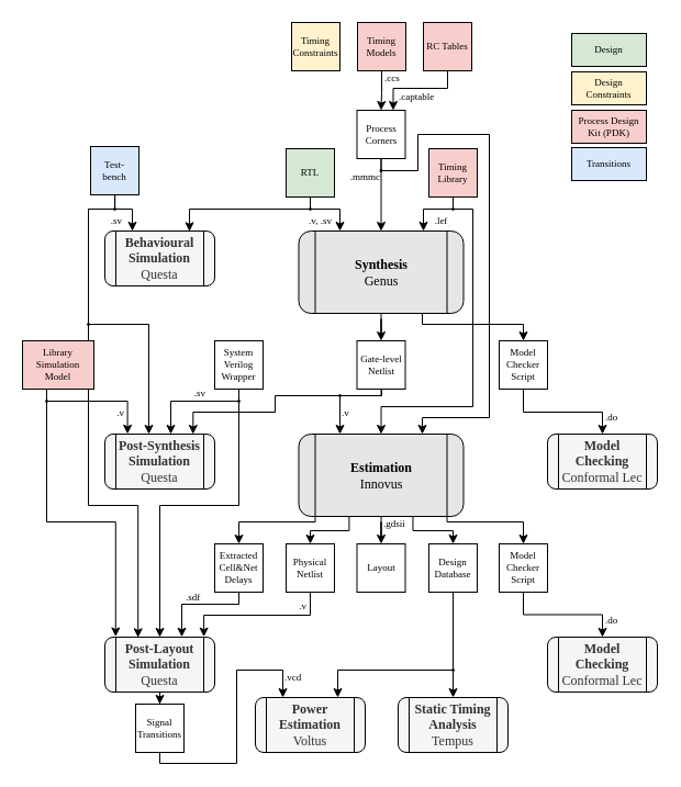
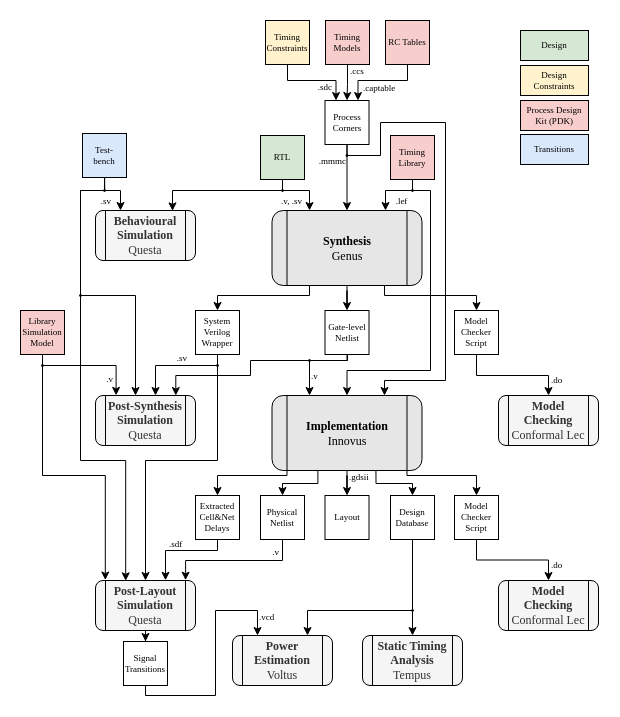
+ <mxCell id="16" value="" style="edgeStyle=orthogonalEdgeStyle;rounded=0;orthogonalLoop=1;jettySize=auto;html=1;fontFamily=lmodern;fontSize=9;entryX=0.25;entryY=0;entryDx=0;entryDy=0;exitX=0.5;exitY=1;exitDx=0;exitDy=0;" edge="1" parent="1" source="18" target="15"><mxGeometry relative="1" as="geometry"><Array as="points"><mxPoint x="287" y="80" /><mxPoint x="335" y="80" /></Array></mxGeometry></mxCell>
+ <mxCell id="17" value=".sdc" style="edgeLabel;html=1;align=right;verticalAlign=top;resizable=0;points=[];fontSize=9;fontFamily=lmodern;spacingTop=-5;labelPosition=left;verticalLabelPosition=bottom;spacingRight=2;" vertex="1" connectable="0" parent="16"><mxGeometry x="0.497" relative="1" as="geometry"><mxPoint as="offset" /></mxGeometry></mxCell>
+ <mxCell id="2" value="" style="edgeStyle=orthogonalEdgeStyle;rounded=0;orthogonalLoop=1;jettySize=auto;html=1;fontFamily=lmodern;fontSize=9;entryX=0.5;entryY=0;entryDx=0;entryDy=0;exitX=0.25;exitY=1;exitDx=0;exitDy=0;" edge="1" parent="1" source="5" target="47"><mxGeometry relative="1" as="geometry"><Array as="points"><mxPoint x="309" y="295" /><mxPoint x="217" y="295" /></Array></mxGeometry></mxCell>
- <mxCell id="41" value="Library Simulation Model" style="whiteSpace=wrap;html=1;aspect=fixed;rounded=0;shadow=0;glass=0;sketch=0;strokeColor=#000000;fontSize=9;fontFamily=lmodern;fillColor=#f8cecc;" vertex="1" parent="1"><mxGeometry x="20" y="310" width="65" height="44" as="geometry" /></mxCell>
+ <mxCell id="41" value="Library Simulation Model" style="whiteSpace=wrap;html=1;aspect=fixed;rounded=0;shadow=0;glass=0;sketch=0;strokeColor=#000000;fontSize=9;fontFamily=lmodern;fillColor=#f8cecc;" vertex="1" parent="1"><mxGeometry x="20" y="310" width="44" height="44" as="geometry" /></mxCell>
- <mxCell id="31" value="&lt;div&gt;&lt;b&gt;Estimation&lt;/b&gt;&lt;/div&gt;Innovus" style="shape=process;whiteSpace=wrap;html=1;backgroundOutline=1;rounded=1;glass=0;shadow=0;sketch=0;fontFamily=lmodern;fillColor=#E6E6E6;strokeColor=#000000;fillStyle=auto;gradientDirection=north;perimeterSpacing=0;" vertex="1" parent="1"><mxGeometry x="271.5" y="395" width="150" height="75" as="geometry" /></mxCell>
+ <mxCell id="31" value="&lt;div&gt;&lt;b&gt;Implementation&lt;/b&gt;&lt;/div&gt;Innovus" style="shape=process;whiteSpace=wrap;html=1;backgroundOutline=1;rounded=1;glass=0;shadow=0;sketch=0;fontFamily=lmodern;fillColor=#E6E6E6;strokeColor=#000000;fillStyle=auto;gradientDirection=north;perimeterSpacing=0;" vertex="1" parent="1"><mxGeometry x="271.5" y="395" width="150" height="75" as="geometry" /></mxCell>
